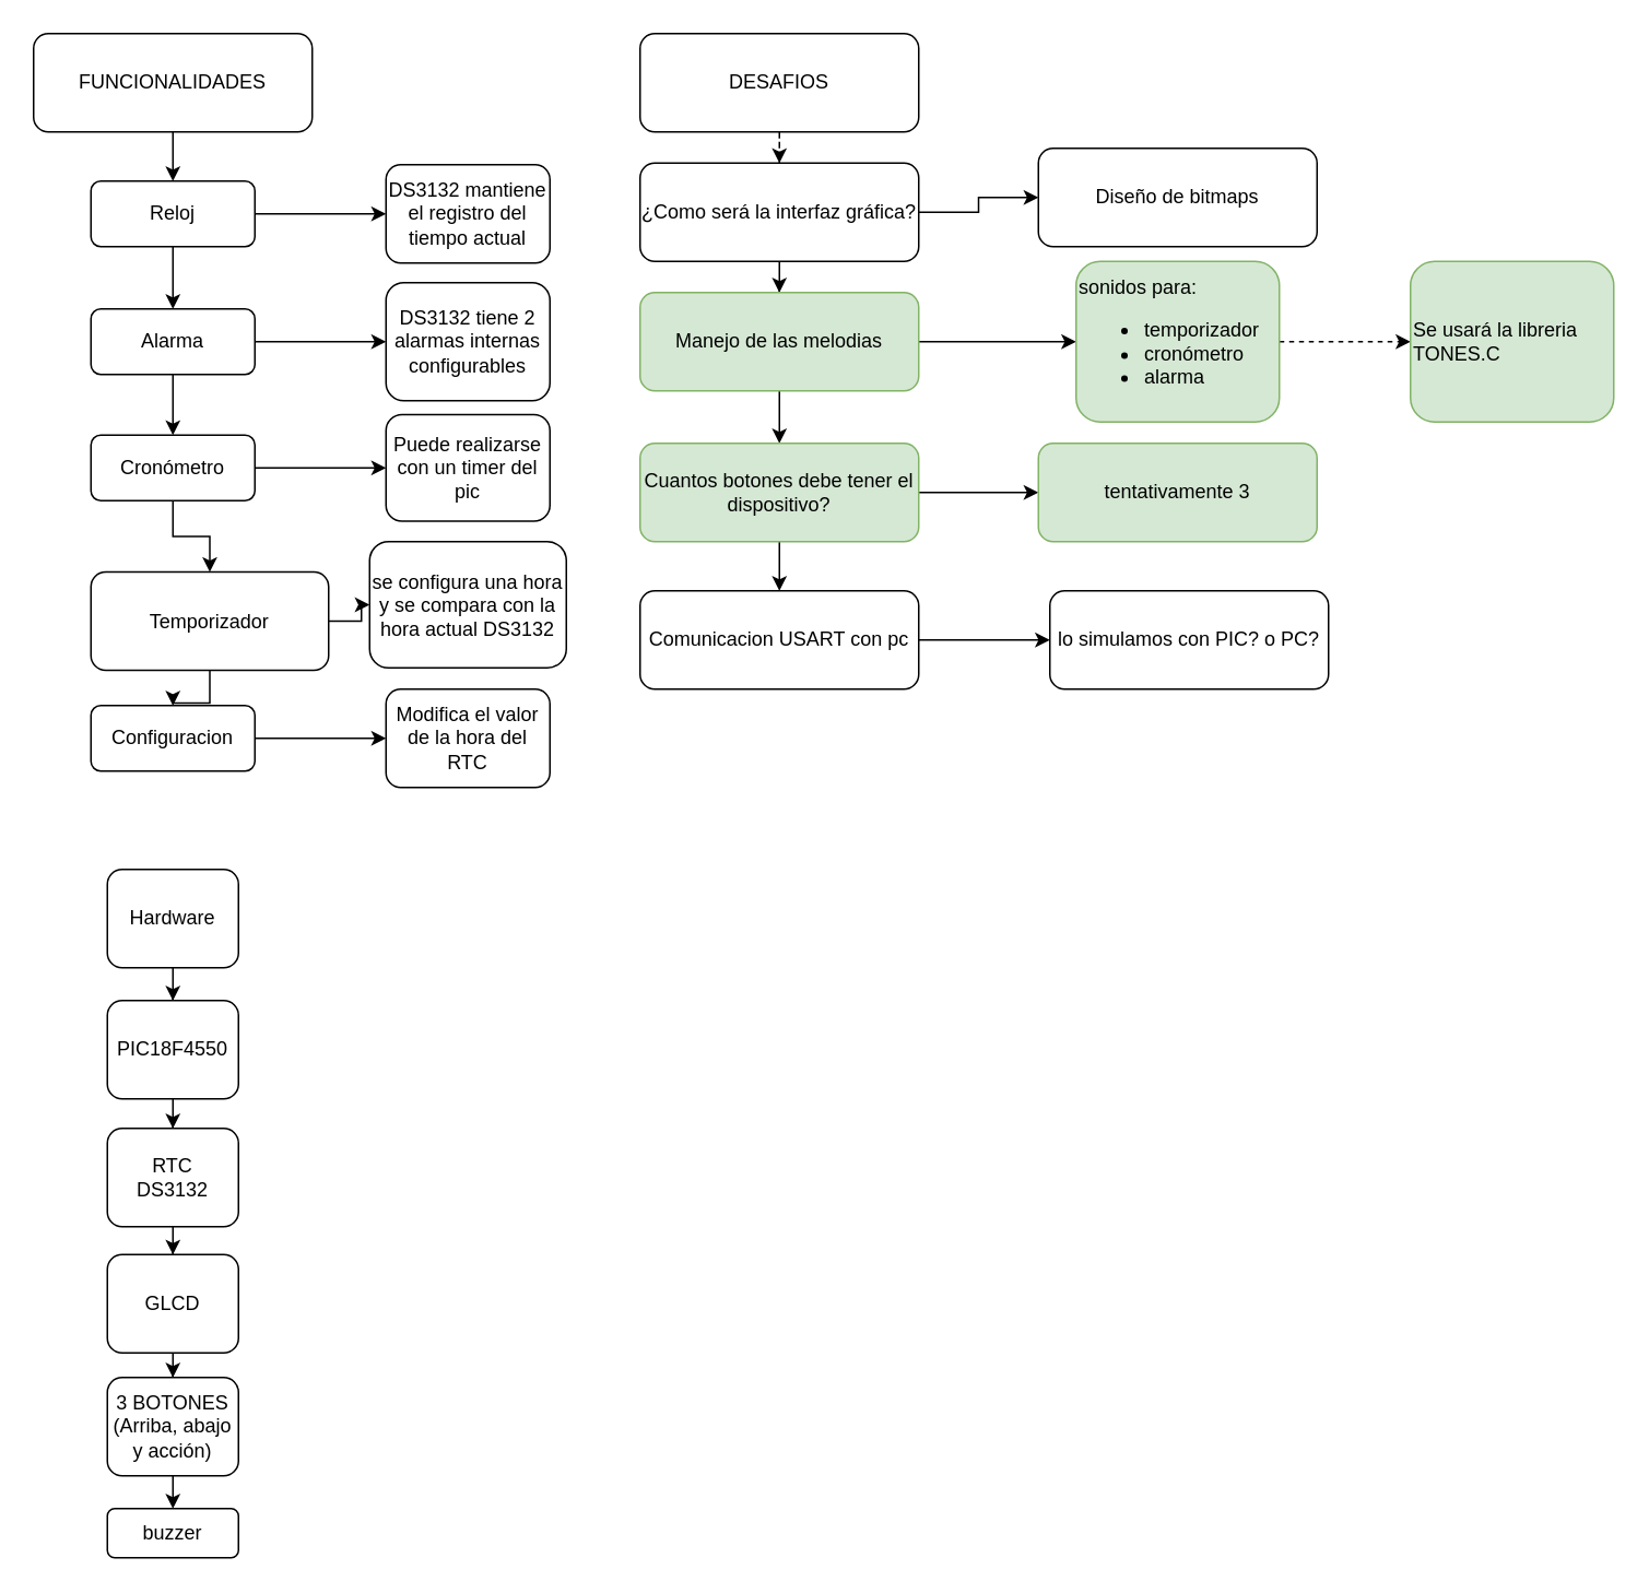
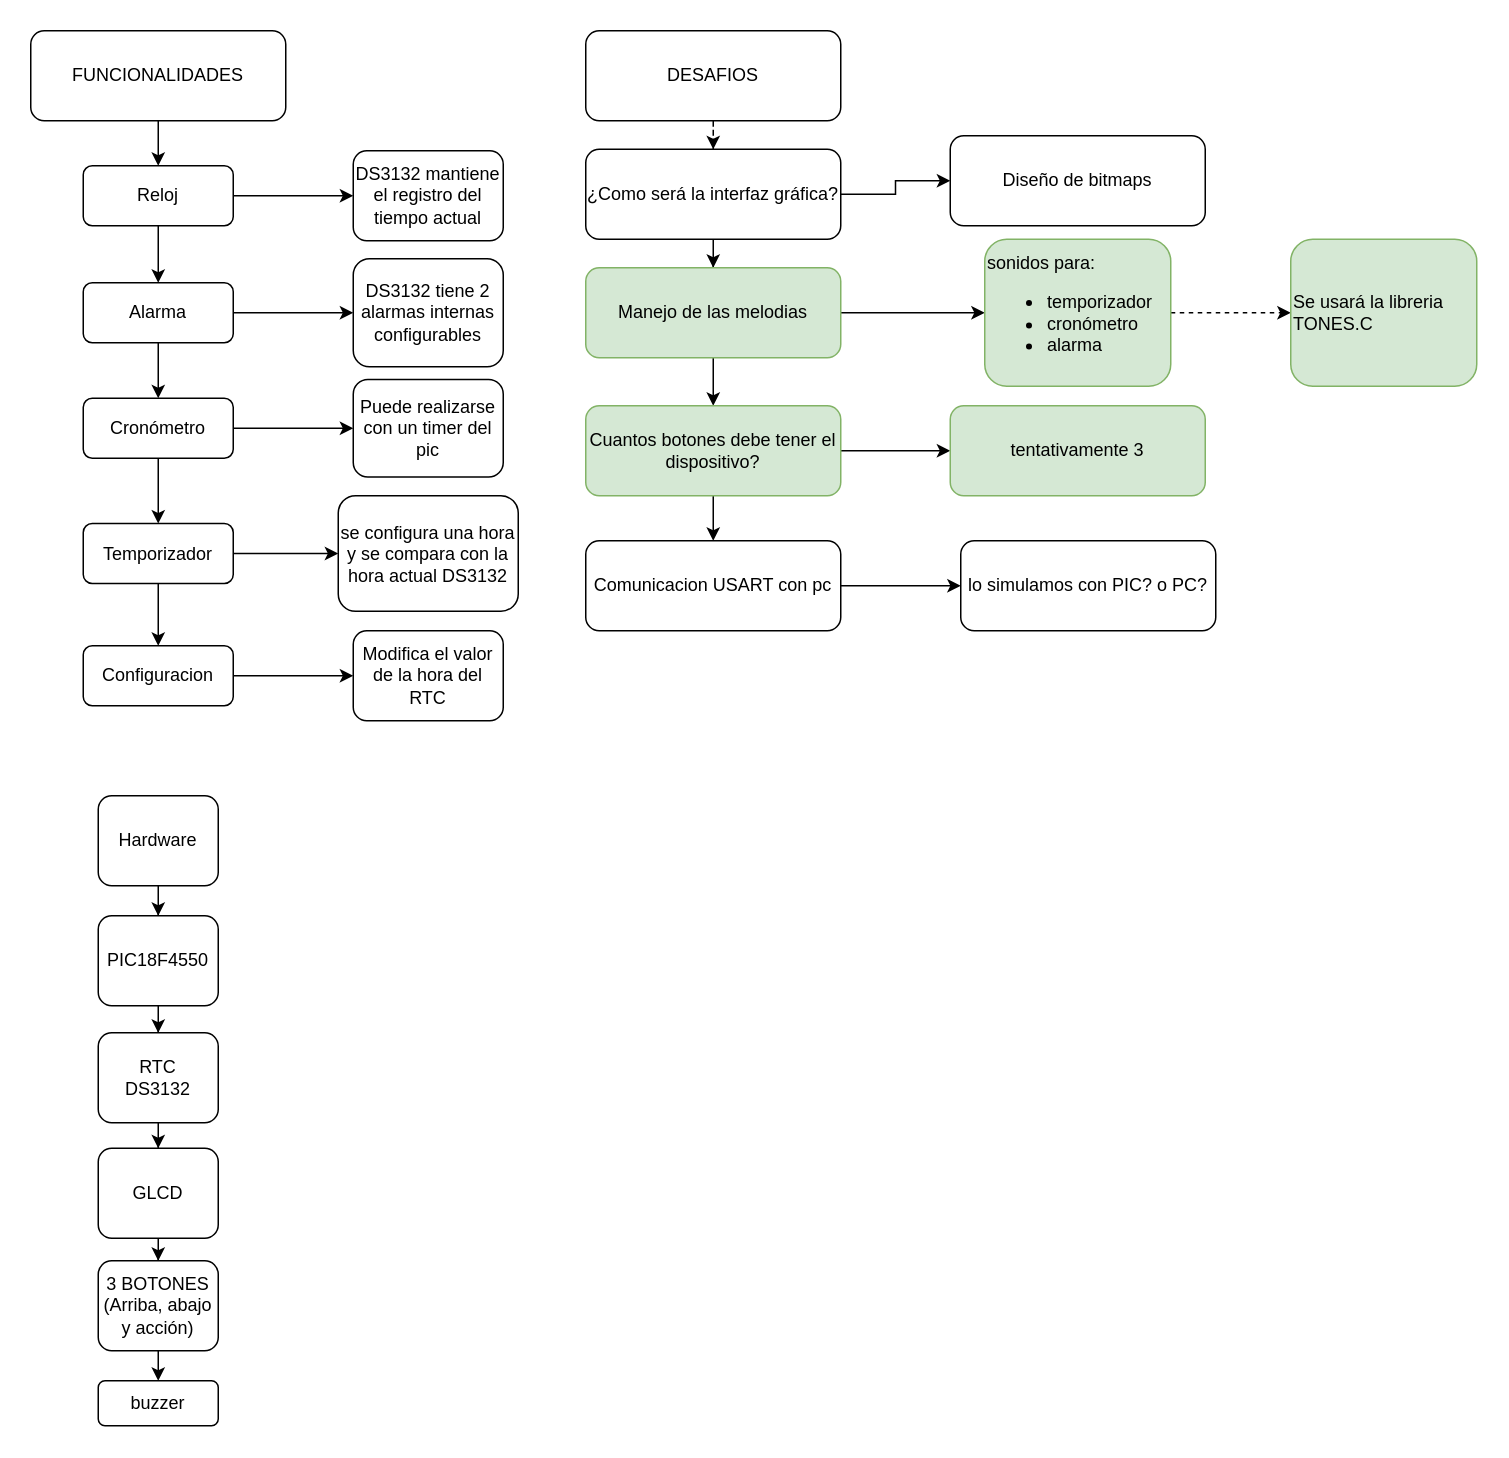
- <mxCell id="7" value="Temporizador" style="rounded=1;whiteSpace=wrap;html=1;" parent="1" vertex="1"><mxGeometry x="55" y="348.5" width="145" height="60" as="geometry" /></mxCell>
+ <mxCell id="7" value="Temporizador" style="rounded=1;whiteSpace=wrap;html=1;" parent="1" vertex="1"><mxGeometry x="55" y="348.5" width="100" height="40" as="geometry" /></mxCell>
